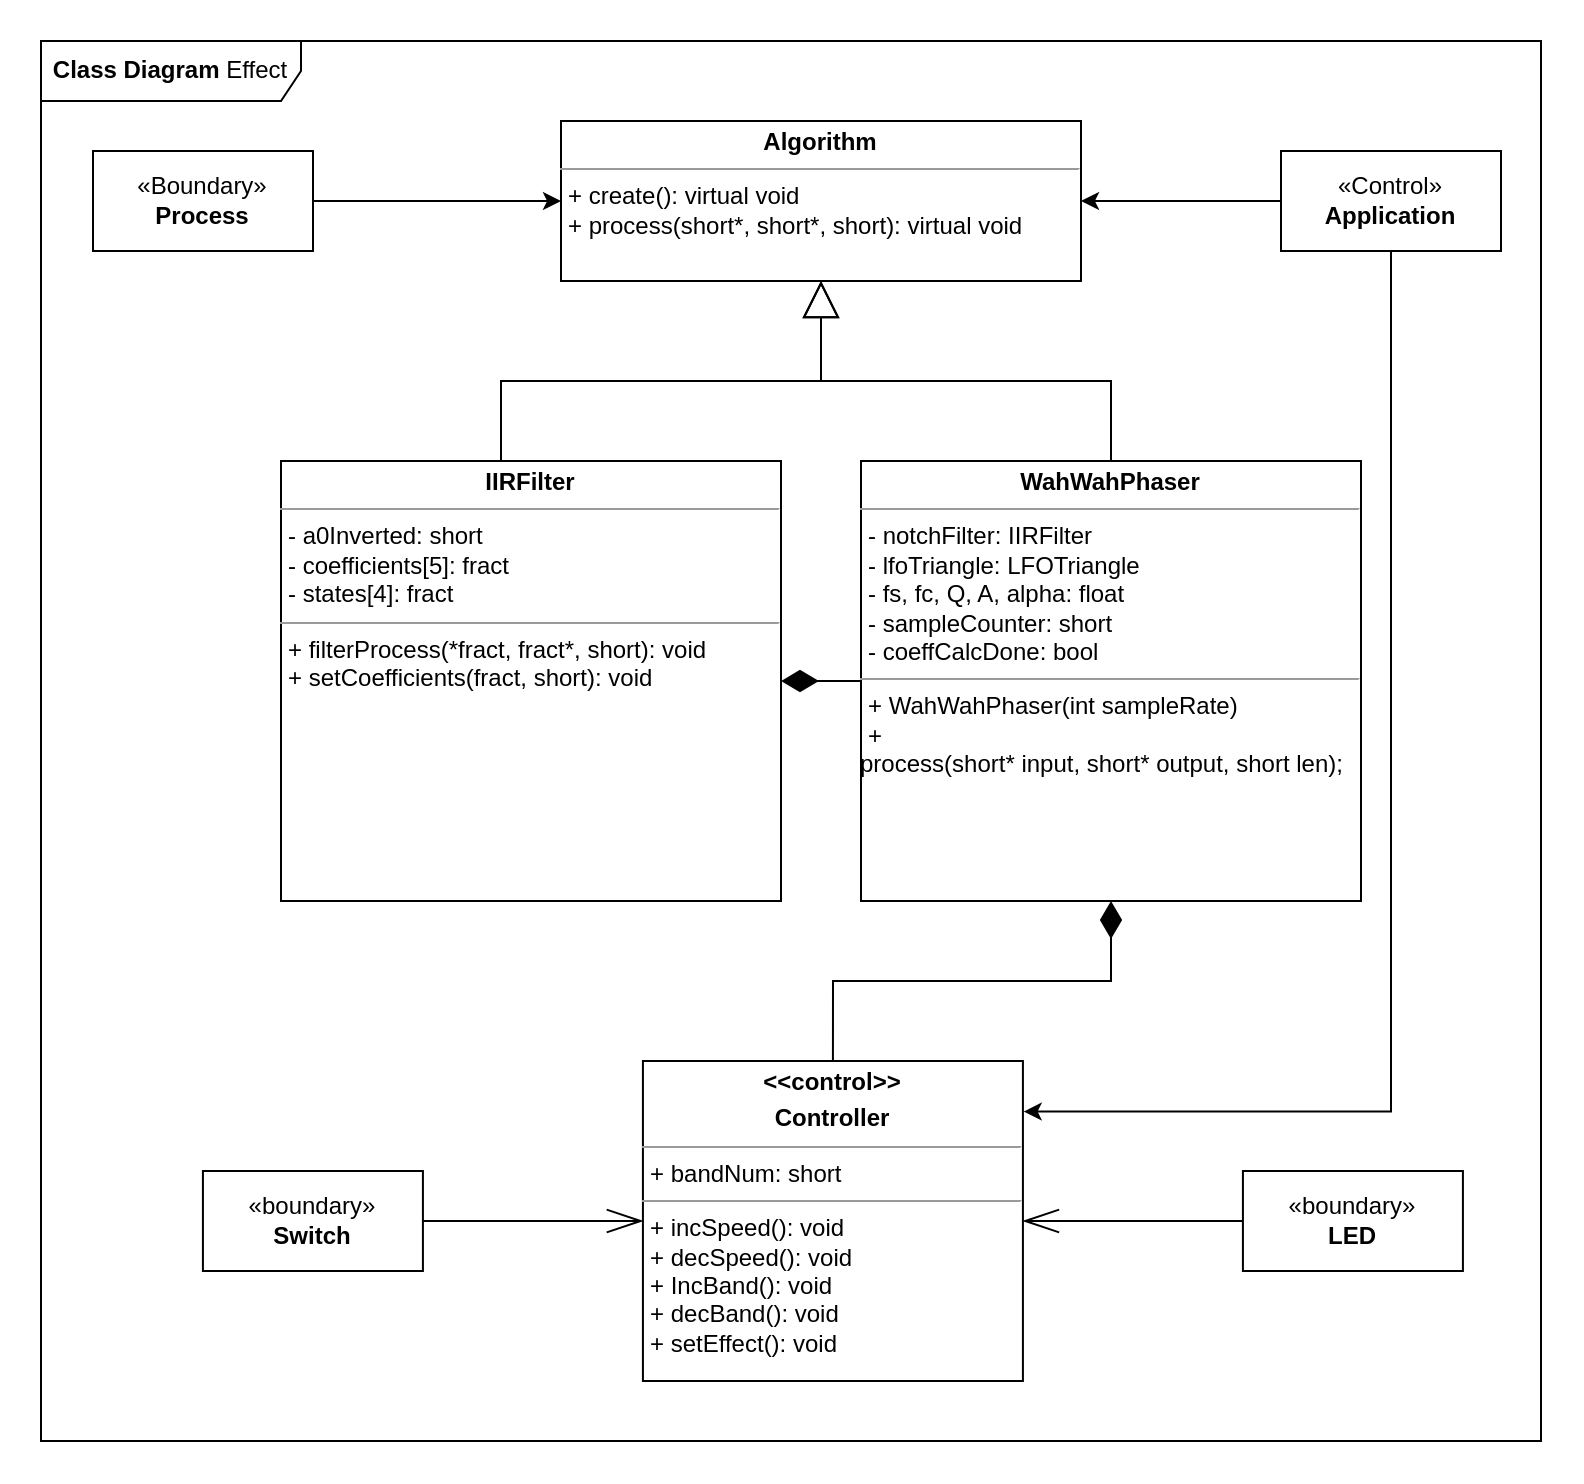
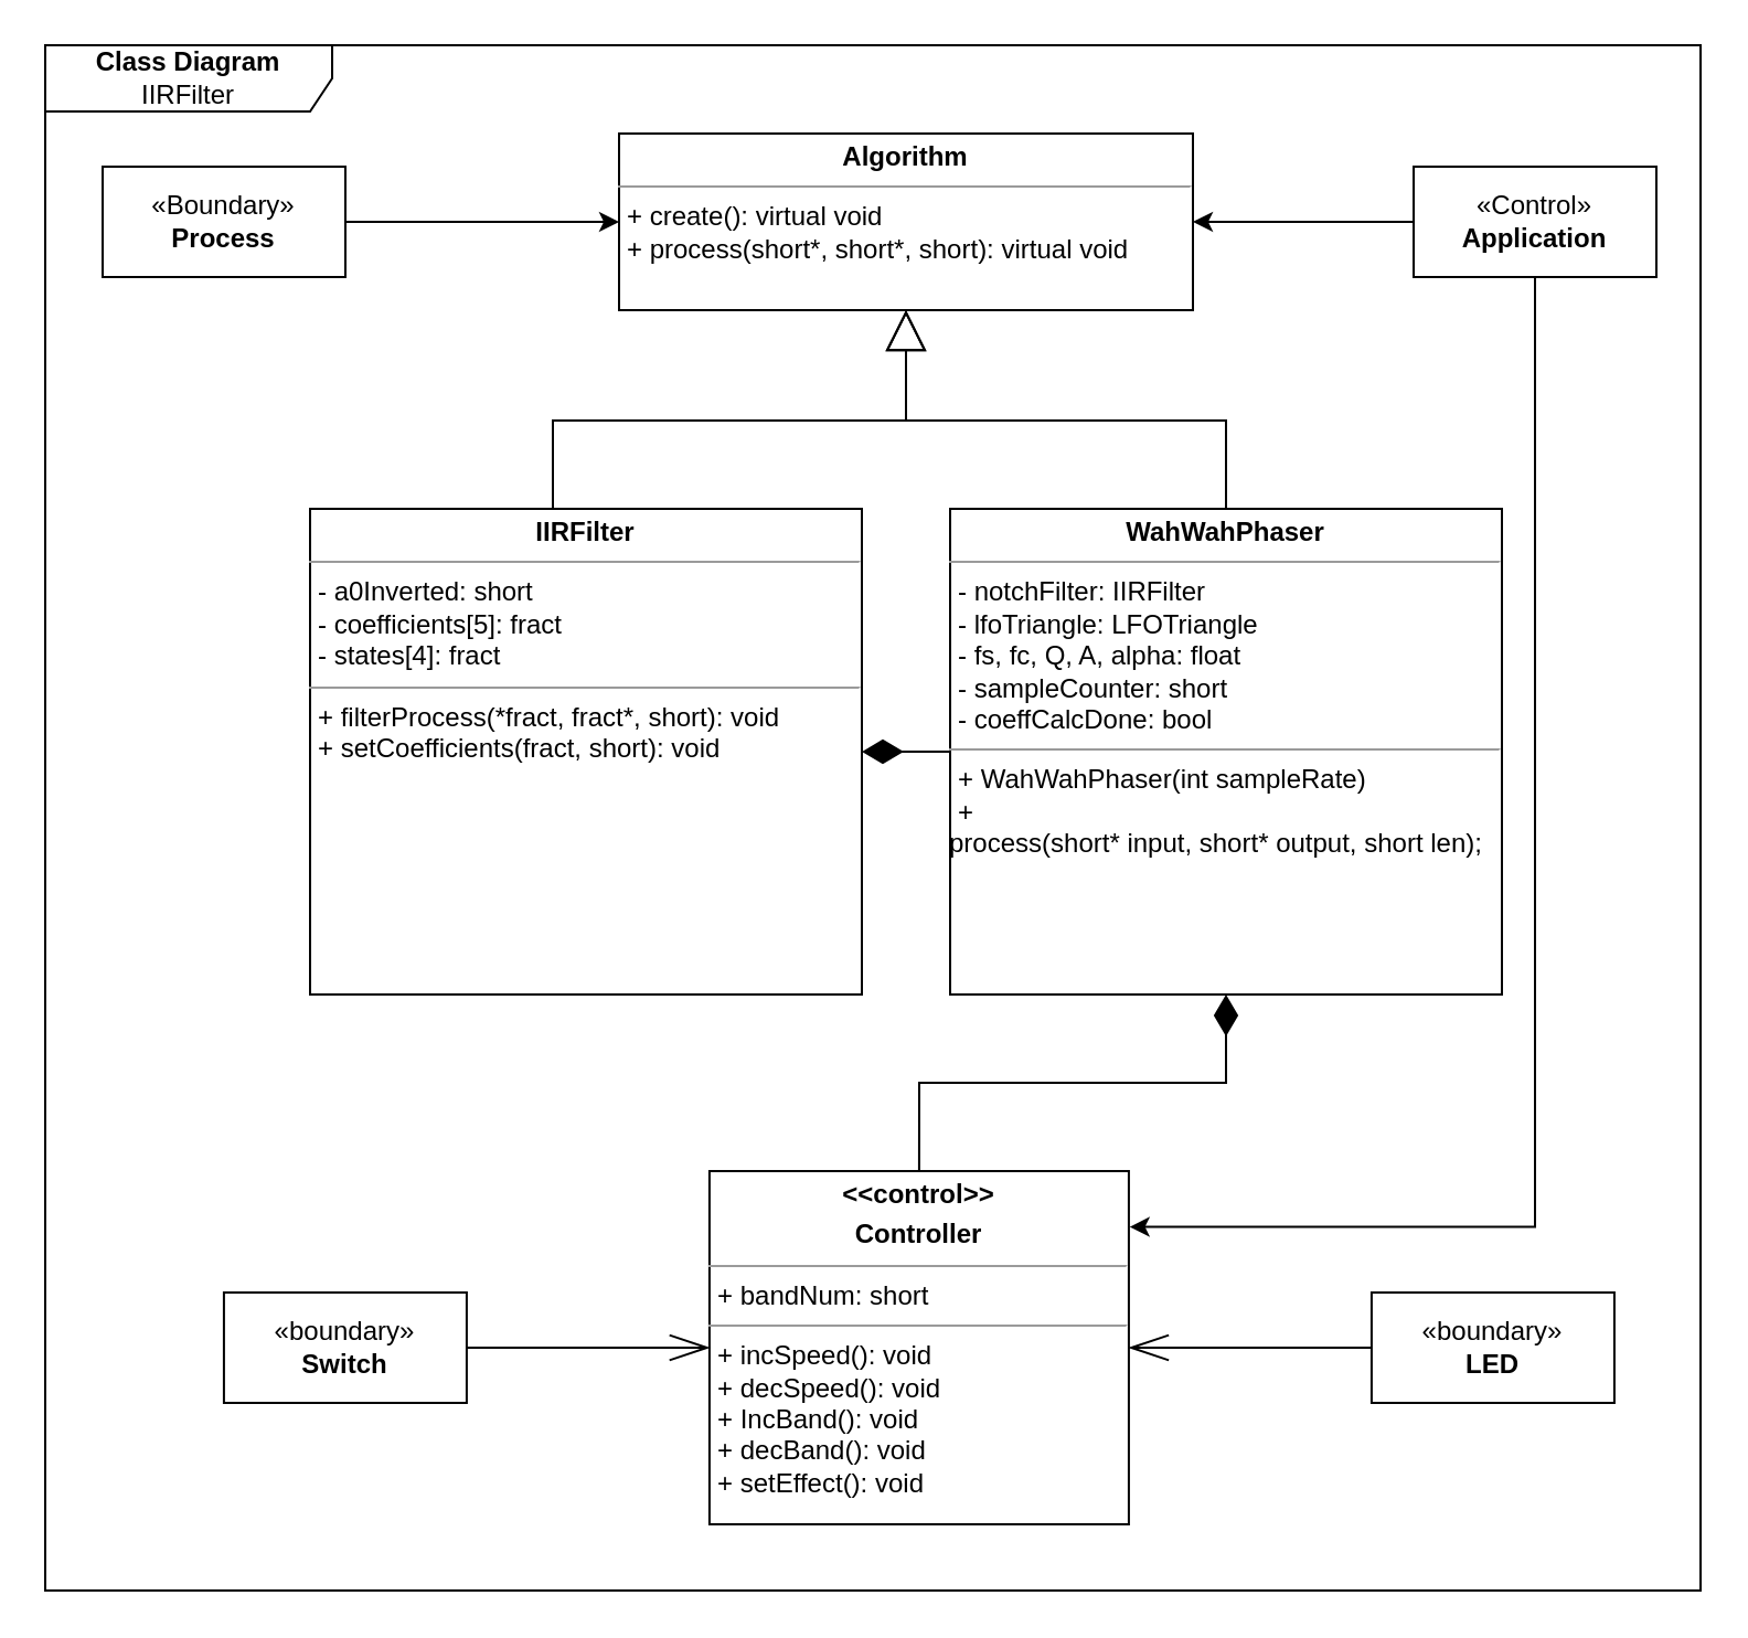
- <mxCell id="17" value="&lt;b&gt;Class Diagram &lt;/b&gt;Effect" style="shape=umlFrame;whiteSpace=wrap;html=1;pointerEvents=0;width=130;height=30;" parent="1" vertex="1"><mxGeometry x="20" y="20" width="750" height="700" as="geometry" /></mxCell>
+ <mxCell id="17" value="&lt;b&gt;Class Diagram &lt;/b&gt;IIRFilter" style="shape=umlFrame;whiteSpace=wrap;html=1;pointerEvents=0;width=130;height=30;" parent="1" vertex="1"><mxGeometry x="20" y="20" width="750" height="700" as="geometry" /></mxCell>
